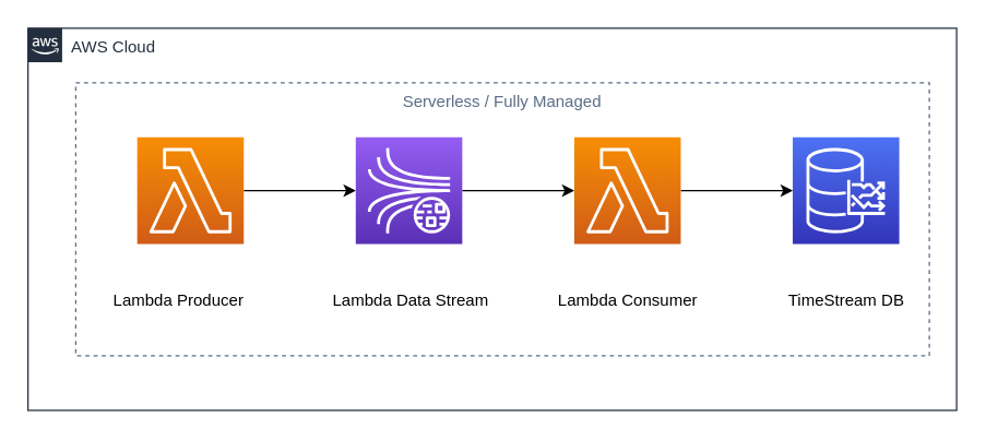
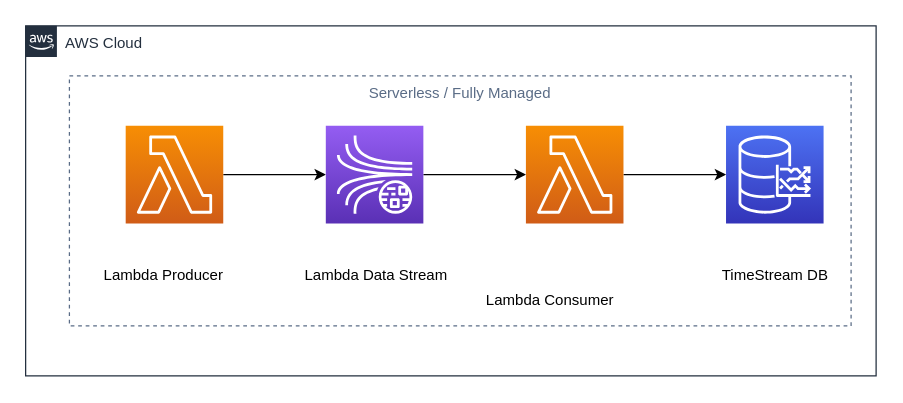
- <mxCell id="12" value="Lambda Consumer" style="text;html=1;align=center;verticalAlign=middle;resizable=0;points=[];autosize=1;" vertex="1" parent="1"><mxGeometry x="399" y="210" width="120" height="20" as="geometry" /></mxCell>
+ <mxCell id="12" value="Lambda Consumer" style="text;html=1;align=center;verticalAlign=middle;resizable=0;points=[];autosize=1;" vertex="1" parent="1"><mxGeometry x="379" y="230" width="120" height="20" as="geometry" /></mxCell>
